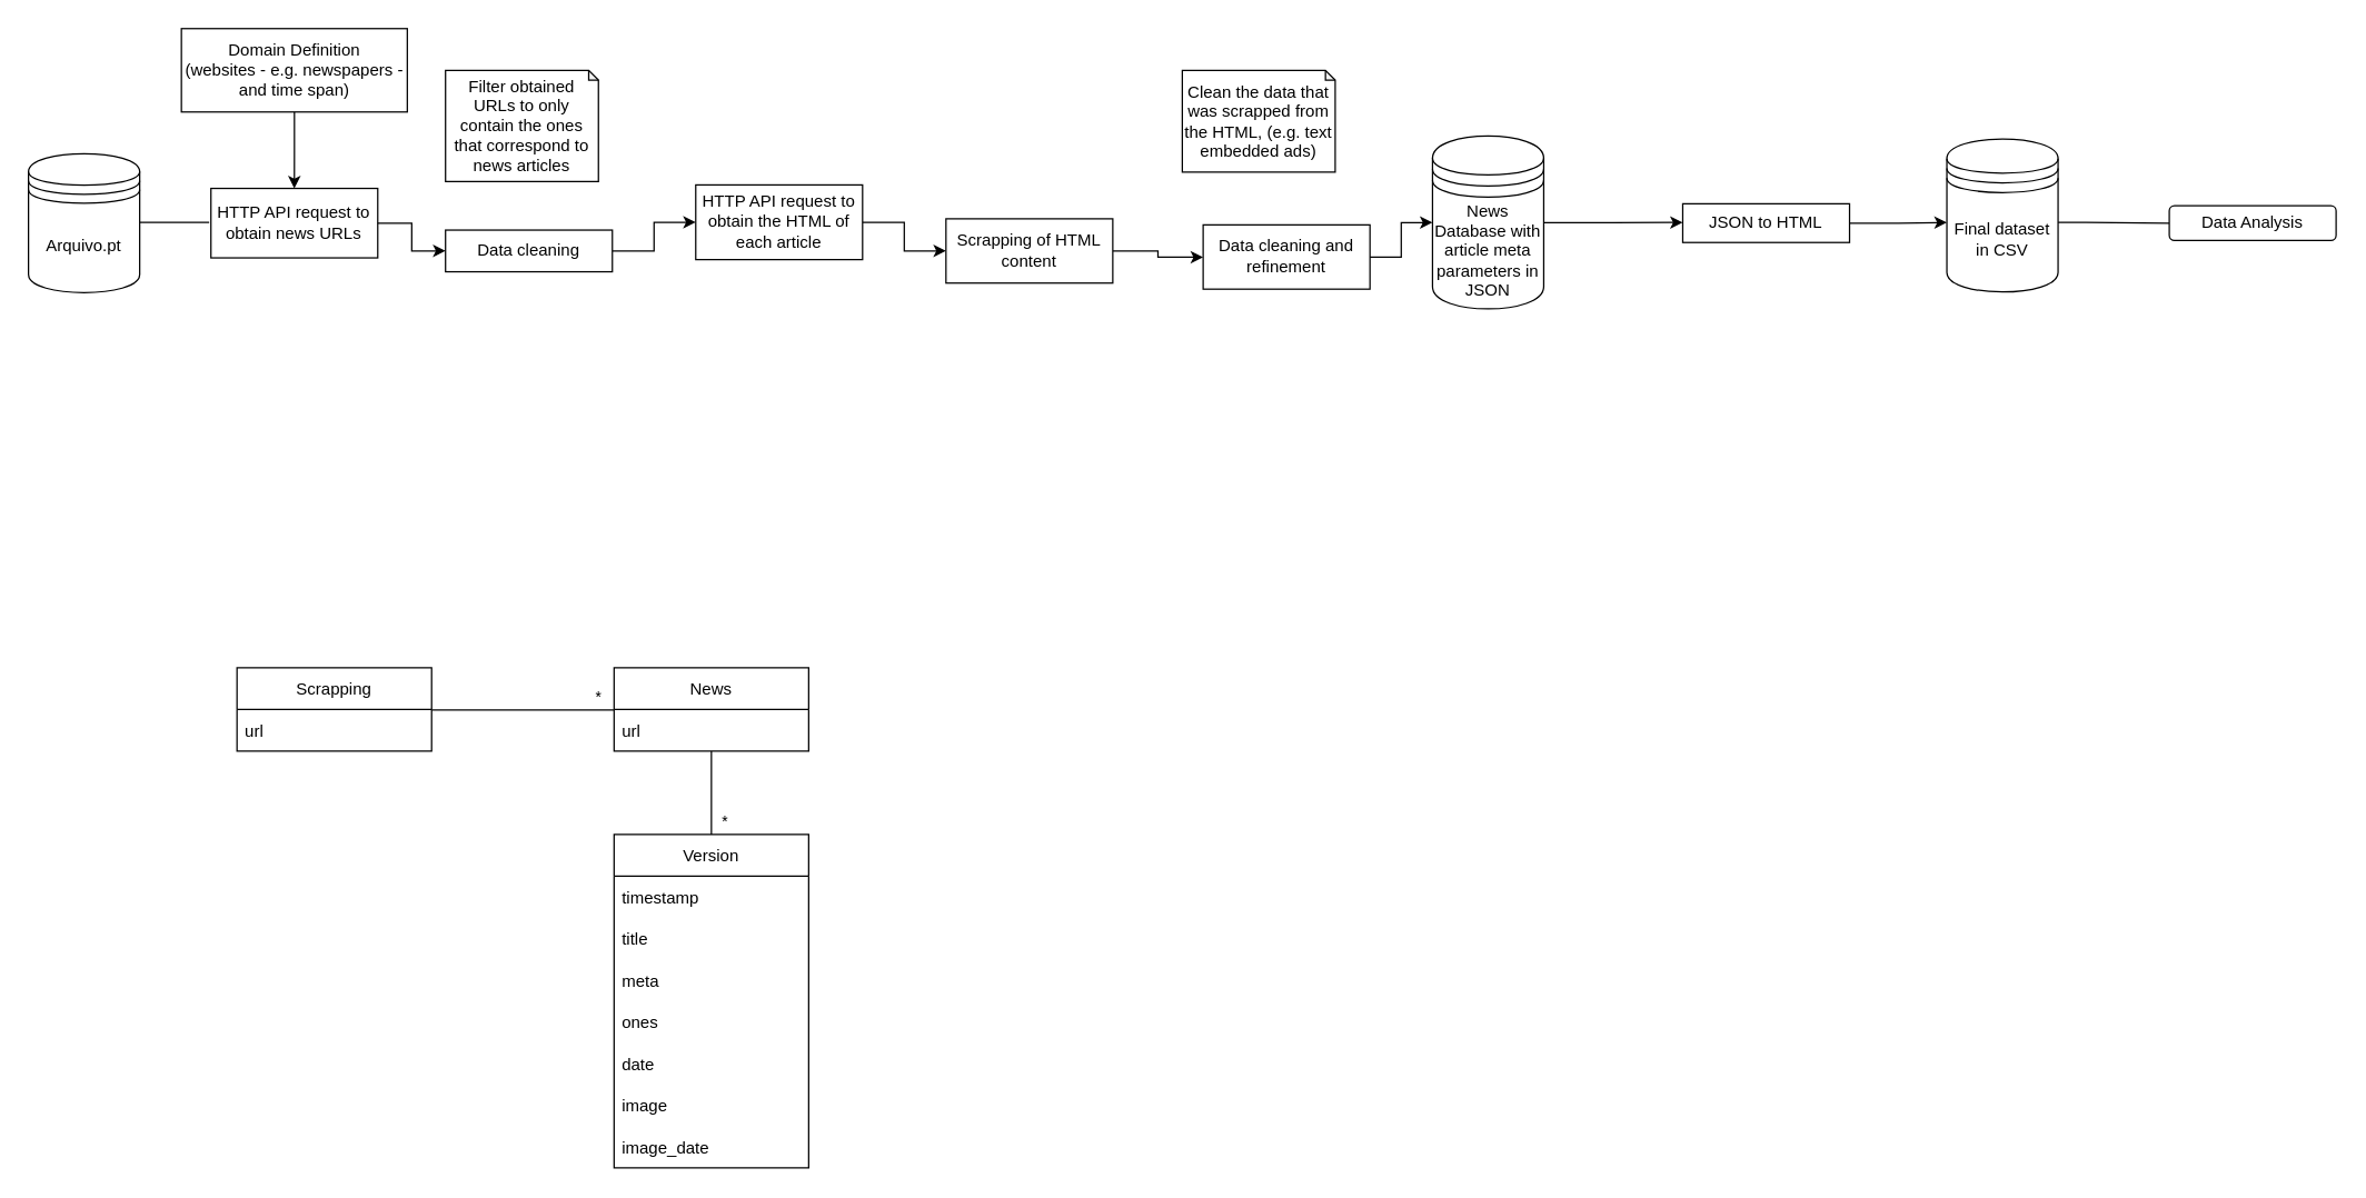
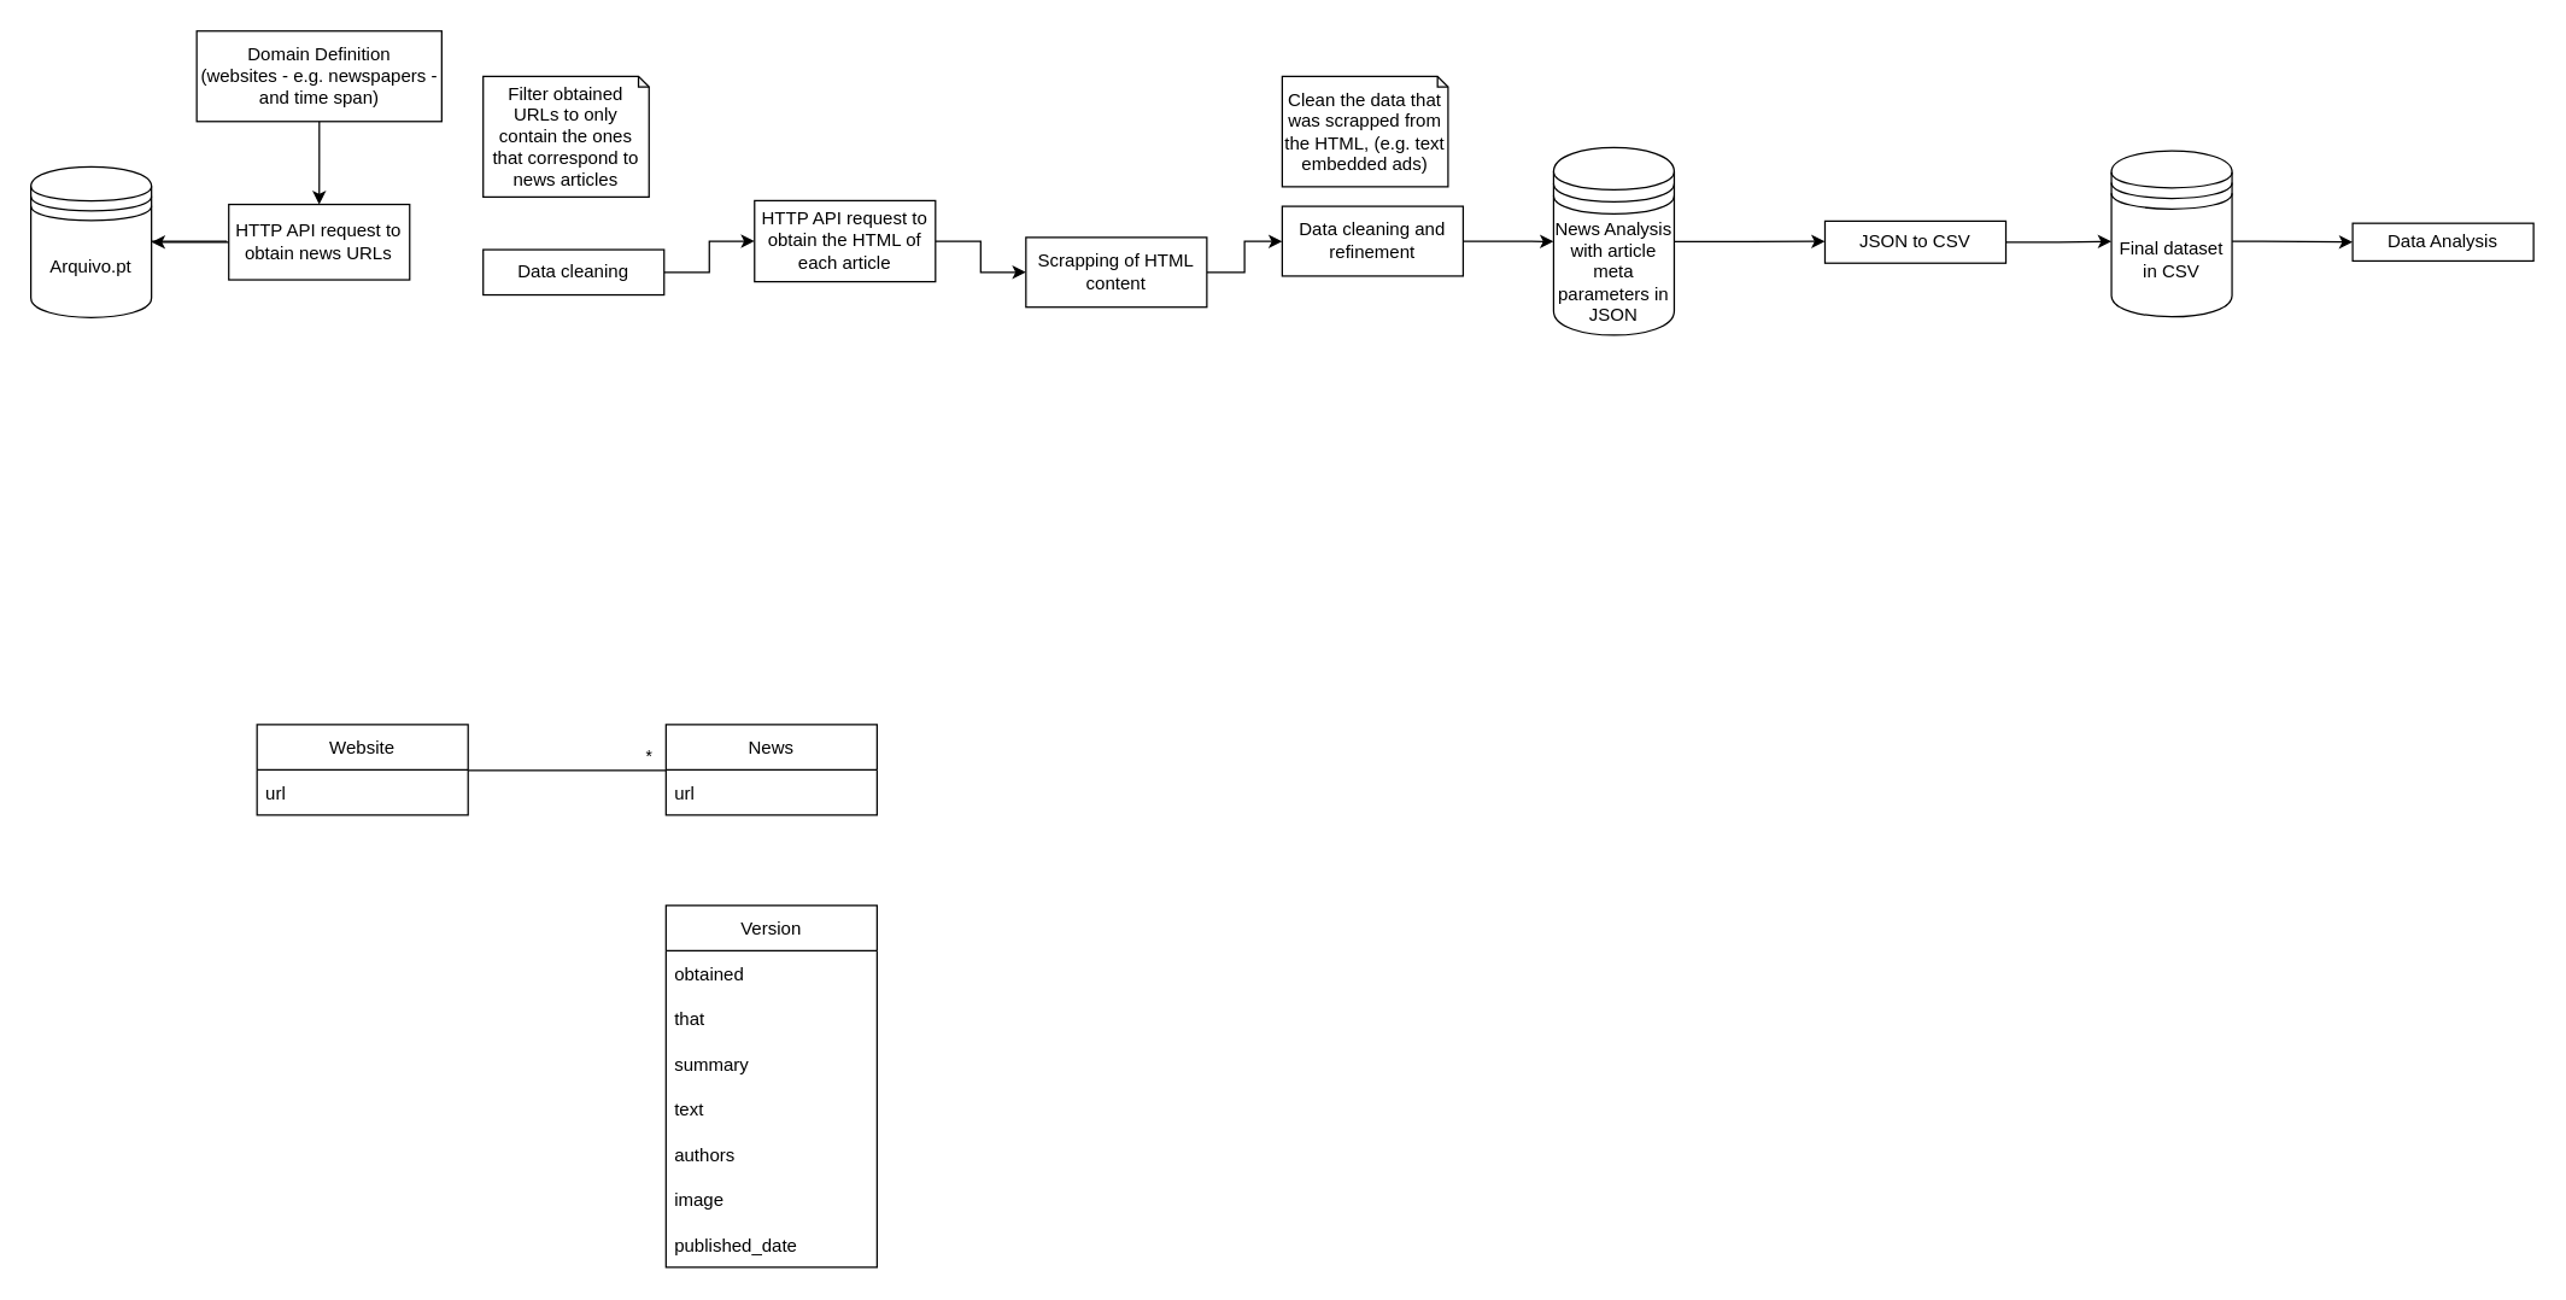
- <mxCell id="14" value="&lt;span&gt;JSON to HTML&lt;/span&gt;" style="rounded=0;whiteSpace=wrap;html=1;fontColor=default;strokeColor=default;fillColor=default;" parent="1" vertex="1"><mxGeometry x="1210" y="146.07" width="120" height="27.87" as="geometry" /></mxCell>
+ <mxCell id="14" value="&lt;span&gt;JSON to CSV&lt;/span&gt;" style="rounded=0;whiteSpace=wrap;html=1;fontColor=default;strokeColor=default;fillColor=default;" parent="1" vertex="1"><mxGeometry x="1210" y="146.07" width="120" height="27.87" as="geometry" /></mxCell>
- <mxCell id="15" style="edgeStyle=orthogonalEdgeStyle;rounded=0;orthogonalLoop=1;jettySize=auto;html=1;entryX=0;entryY=0.5;entryDx=0;entryDy=0;labelBackgroundColor=default;fontColor=default;strokeColor=default;endArrow=none;" parent="1" source="16" target="17" edge="1"><mxGeometry relative="1" as="geometry"><Array as="points"><mxPoint x="1500" y="159.5" /><mxPoint x="1500" y="159.5" /></Array></mxGeometry></mxCell>
+ <mxCell id="15" style="edgeStyle=orthogonalEdgeStyle;rounded=0;orthogonalLoop=1;jettySize=auto;html=1;entryX=0;entryY=0.5;entryDx=0;entryDy=0;labelBackgroundColor=default;fontColor=default;strokeColor=default;" parent="1" source="16" target="17" edge="1"><mxGeometry relative="1" as="geometry"><Array as="points"><mxPoint x="1500" y="159.5" /><mxPoint x="1500" y="159.5" /></Array></mxGeometry></mxCell>
- <mxCell id="17" value="&lt;span&gt;Data Analysis&lt;/span&gt;" style="whiteSpace=wrap;html=1;fontColor=default;strokeColor=default;fillColor=default;rounded=1;" parent="1" vertex="1"><mxGeometry x="1560" y="147.5" width="120" height="25" as="geometry" /></mxCell>
+ <mxCell id="17" value="&lt;span&gt;Data Analysis&lt;/span&gt;" style="rounded=0;whiteSpace=wrap;html=1;fontColor=default;strokeColor=default;fillColor=default;" parent="1" vertex="1"><mxGeometry x="1560" y="147.5" width="120" height="25" as="geometry" /></mxCell>
- <mxCell id="35" value="" style="edgeStyle=orthogonalEdgeStyle;rounded=0;orthogonalLoop=1;jettySize=auto;html=1;fontColor=default;endArrow=classic;endFill=1;" parent="1" source="6" target="34" edge="1"><mxGeometry relative="1" as="geometry"><mxPoint x="110" y="169.5" as="sourcePoint" /><mxPoint x="160" y="169.5" as="targetPoint" /></mxGeometry></mxCell>
+ <mxCell id="35" value="" style="edgeStyle=orthogonalEdgeStyle;rounded=0;orthogonalLoop=1;jettySize=auto;html=1;fontColor=default;endArrow=classic;endFill=1;" parent="1" source="6" target="7" edge="1"><mxGeometry relative="1" as="geometry"><mxPoint x="110" y="169.5" as="sourcePoint" /><mxPoint x="160" y="169.5" as="targetPoint" /></mxGeometry></mxCell>
- <mxCell id="12" value="News Database with article meta parameters in JSON" style="shape=datastore;whiteSpace=wrap;html=1;fontColor=default;strokeColor=default;fillColor=default;" parent="1" vertex="1"><mxGeometry x="1030" y="97.25" width="80" height="124.5" as="geometry" /></mxCell>
+ <mxCell id="12" value="News Analysis with article meta parameters in JSON" style="shape=datastore;whiteSpace=wrap;html=1;fontColor=default;strokeColor=default;fillColor=default;" parent="1" vertex="1"><mxGeometry x="1030" y="97.25" width="80" height="124.5" as="geometry" /></mxCell>
- <mxCell id="37" value="&lt;span&gt;Data cleaning and refinement&lt;/span&gt;" style="rounded=0;whiteSpace=wrap;html=1;fontColor=default;strokeColor=default;fillColor=default;" parent="1" vertex="1"><mxGeometry x="865" y="161.25" width="120" height="46.25" as="geometry" /></mxCell>
+ <mxCell id="37" value="&lt;span&gt;Data cleaning and refinement&lt;/span&gt;" style="rounded=0;whiteSpace=wrap;html=1;fontColor=default;strokeColor=default;fillColor=default;" parent="1" vertex="1"><mxGeometry x="850" y="136.25" width="120" height="46.25" as="geometry" /></mxCell>
- <mxCell id="18" value="Scrapping" style="swimlane;fontStyle=0;childLayout=stackLayout;horizontal=1;startSize=30;horizontalStack=0;resizeParent=1;resizeParentMax=0;resizeLast=0;collapsible=1;marginBottom=0;" parent="1" vertex="1"><mxGeometry x="170" y="480" width="140" height="60" as="geometry" /></mxCell>
+ <mxCell id="18" value="Website" style="swimlane;fontStyle=0;childLayout=stackLayout;horizontal=1;startSize=30;horizontalStack=0;resizeParent=1;resizeParentMax=0;resizeLast=0;collapsible=1;marginBottom=0;" parent="1" vertex="1"><mxGeometry x="170" y="480" width="140" height="60" as="geometry" /></mxCell>
- <mxCell id="30" value="" style="endArrow=none;html=1;rounded=0;" parent="1" source="22" target="20" edge="1"><mxGeometry width="50" height="50" relative="1" as="geometry"><mxPoint x="720" y="510" as="sourcePoint" /><mxPoint x="580" y="510" as="targetPoint" /></mxGeometry></mxCell>
- <mxCell id="31" value="*" style="edgeLabel;html=1;align=center;verticalAlign=middle;resizable=0;points=[];" parent="30" vertex="1" connectable="0"><mxGeometry x="-0.496" y="1" relative="1" as="geometry"><mxPoint x="10" y="5" as="offset" /></mxGeometry></mxCell>
- <mxCell id="23" value="timestamp" style="text;strokeColor=none;fillColor=none;align=left;verticalAlign=middle;spacingLeft=4;spacingRight=4;overflow=hidden;points=[[0,0.5],[1,0.5]];portConstraint=eastwest;rotatable=0;" parent="22" vertex="1"><mxGeometry y="30" width="140" height="30" as="geometry" /></mxCell>
+ <mxCell id="23" value="obtained" style="text;strokeColor=none;fillColor=none;align=left;verticalAlign=middle;spacingLeft=4;spacingRight=4;overflow=hidden;points=[[0,0.5],[1,0.5]];portConstraint=eastwest;rotatable=0;" parent="22" vertex="1"><mxGeometry y="30" width="140" height="30" as="geometry" /></mxCell>
- <mxCell id="24" value="title" style="text;strokeColor=none;fillColor=none;align=left;verticalAlign=middle;spacingLeft=4;spacingRight=4;overflow=hidden;points=[[0,0.5],[1,0.5]];portConstraint=eastwest;rotatable=0;" parent="22" vertex="1"><mxGeometry y="60" width="140" height="30" as="geometry" /></mxCell>
+ <mxCell id="24" value="that" style="text;strokeColor=none;fillColor=none;align=left;verticalAlign=middle;spacingLeft=4;spacingRight=4;overflow=hidden;points=[[0,0.5],[1,0.5]];portConstraint=eastwest;rotatable=0;" parent="22" vertex="1"><mxGeometry y="60" width="140" height="30" as="geometry" /></mxCell>
- <mxCell id="25" value="meta" style="text;strokeColor=none;fillColor=none;align=left;verticalAlign=middle;spacingLeft=4;spacingRight=4;overflow=hidden;points=[[0,0.5],[1,0.5]];portConstraint=eastwest;rotatable=0;" parent="22" vertex="1"><mxGeometry y="90" width="140" height="30" as="geometry" /></mxCell>
+ <mxCell id="25" value="summary" style="text;strokeColor=none;fillColor=none;align=left;verticalAlign=middle;spacingLeft=4;spacingRight=4;overflow=hidden;points=[[0,0.5],[1,0.5]];portConstraint=eastwest;rotatable=0;" parent="22" vertex="1"><mxGeometry y="90" width="140" height="30" as="geometry" /></mxCell>
- <mxCell id="26" value="ones" style="text;strokeColor=none;fillColor=none;align=left;verticalAlign=middle;spacingLeft=4;spacingRight=4;overflow=hidden;points=[[0,0.5],[1,0.5]];portConstraint=eastwest;rotatable=0;" parent="22" vertex="1"><mxGeometry y="120" width="140" height="30" as="geometry" /></mxCell>
+ <mxCell id="26" value="text" style="text;strokeColor=none;fillColor=none;align=left;verticalAlign=middle;spacingLeft=4;spacingRight=4;overflow=hidden;points=[[0,0.5],[1,0.5]];portConstraint=eastwest;rotatable=0;" parent="22" vertex="1"><mxGeometry y="120" width="140" height="30" as="geometry" /></mxCell>
- <mxCell id="27" value="date" style="text;strokeColor=none;fillColor=none;align=left;verticalAlign=middle;spacingLeft=4;spacingRight=4;overflow=hidden;points=[[0,0.5],[1,0.5]];portConstraint=eastwest;rotatable=0;" parent="22" vertex="1"><mxGeometry y="150" width="140" height="30" as="geometry" /></mxCell>
+ <mxCell id="27" value="authors" style="text;strokeColor=none;fillColor=none;align=left;verticalAlign=middle;spacingLeft=4;spacingRight=4;overflow=hidden;points=[[0,0.5],[1,0.5]];portConstraint=eastwest;rotatable=0;" parent="22" vertex="1"><mxGeometry y="150" width="140" height="30" as="geometry" /></mxCell>
- <mxCell id="29" value="image_date" style="text;strokeColor=none;fillColor=none;align=left;verticalAlign=middle;spacingLeft=4;spacingRight=4;overflow=hidden;points=[[0,0.5],[1,0.5]];portConstraint=eastwest;rotatable=0;" parent="22" vertex="1"><mxGeometry y="210" width="140" height="30" as="geometry" /></mxCell>
+ <mxCell id="29" value="published_date" style="text;strokeColor=none;fillColor=none;align=left;verticalAlign=middle;spacingLeft=4;spacingRight=4;overflow=hidden;points=[[0,0.5],[1,0.5]];portConstraint=eastwest;rotatable=0;" parent="22" vertex="1"><mxGeometry y="210" width="140" height="30" as="geometry" /></mxCell>
